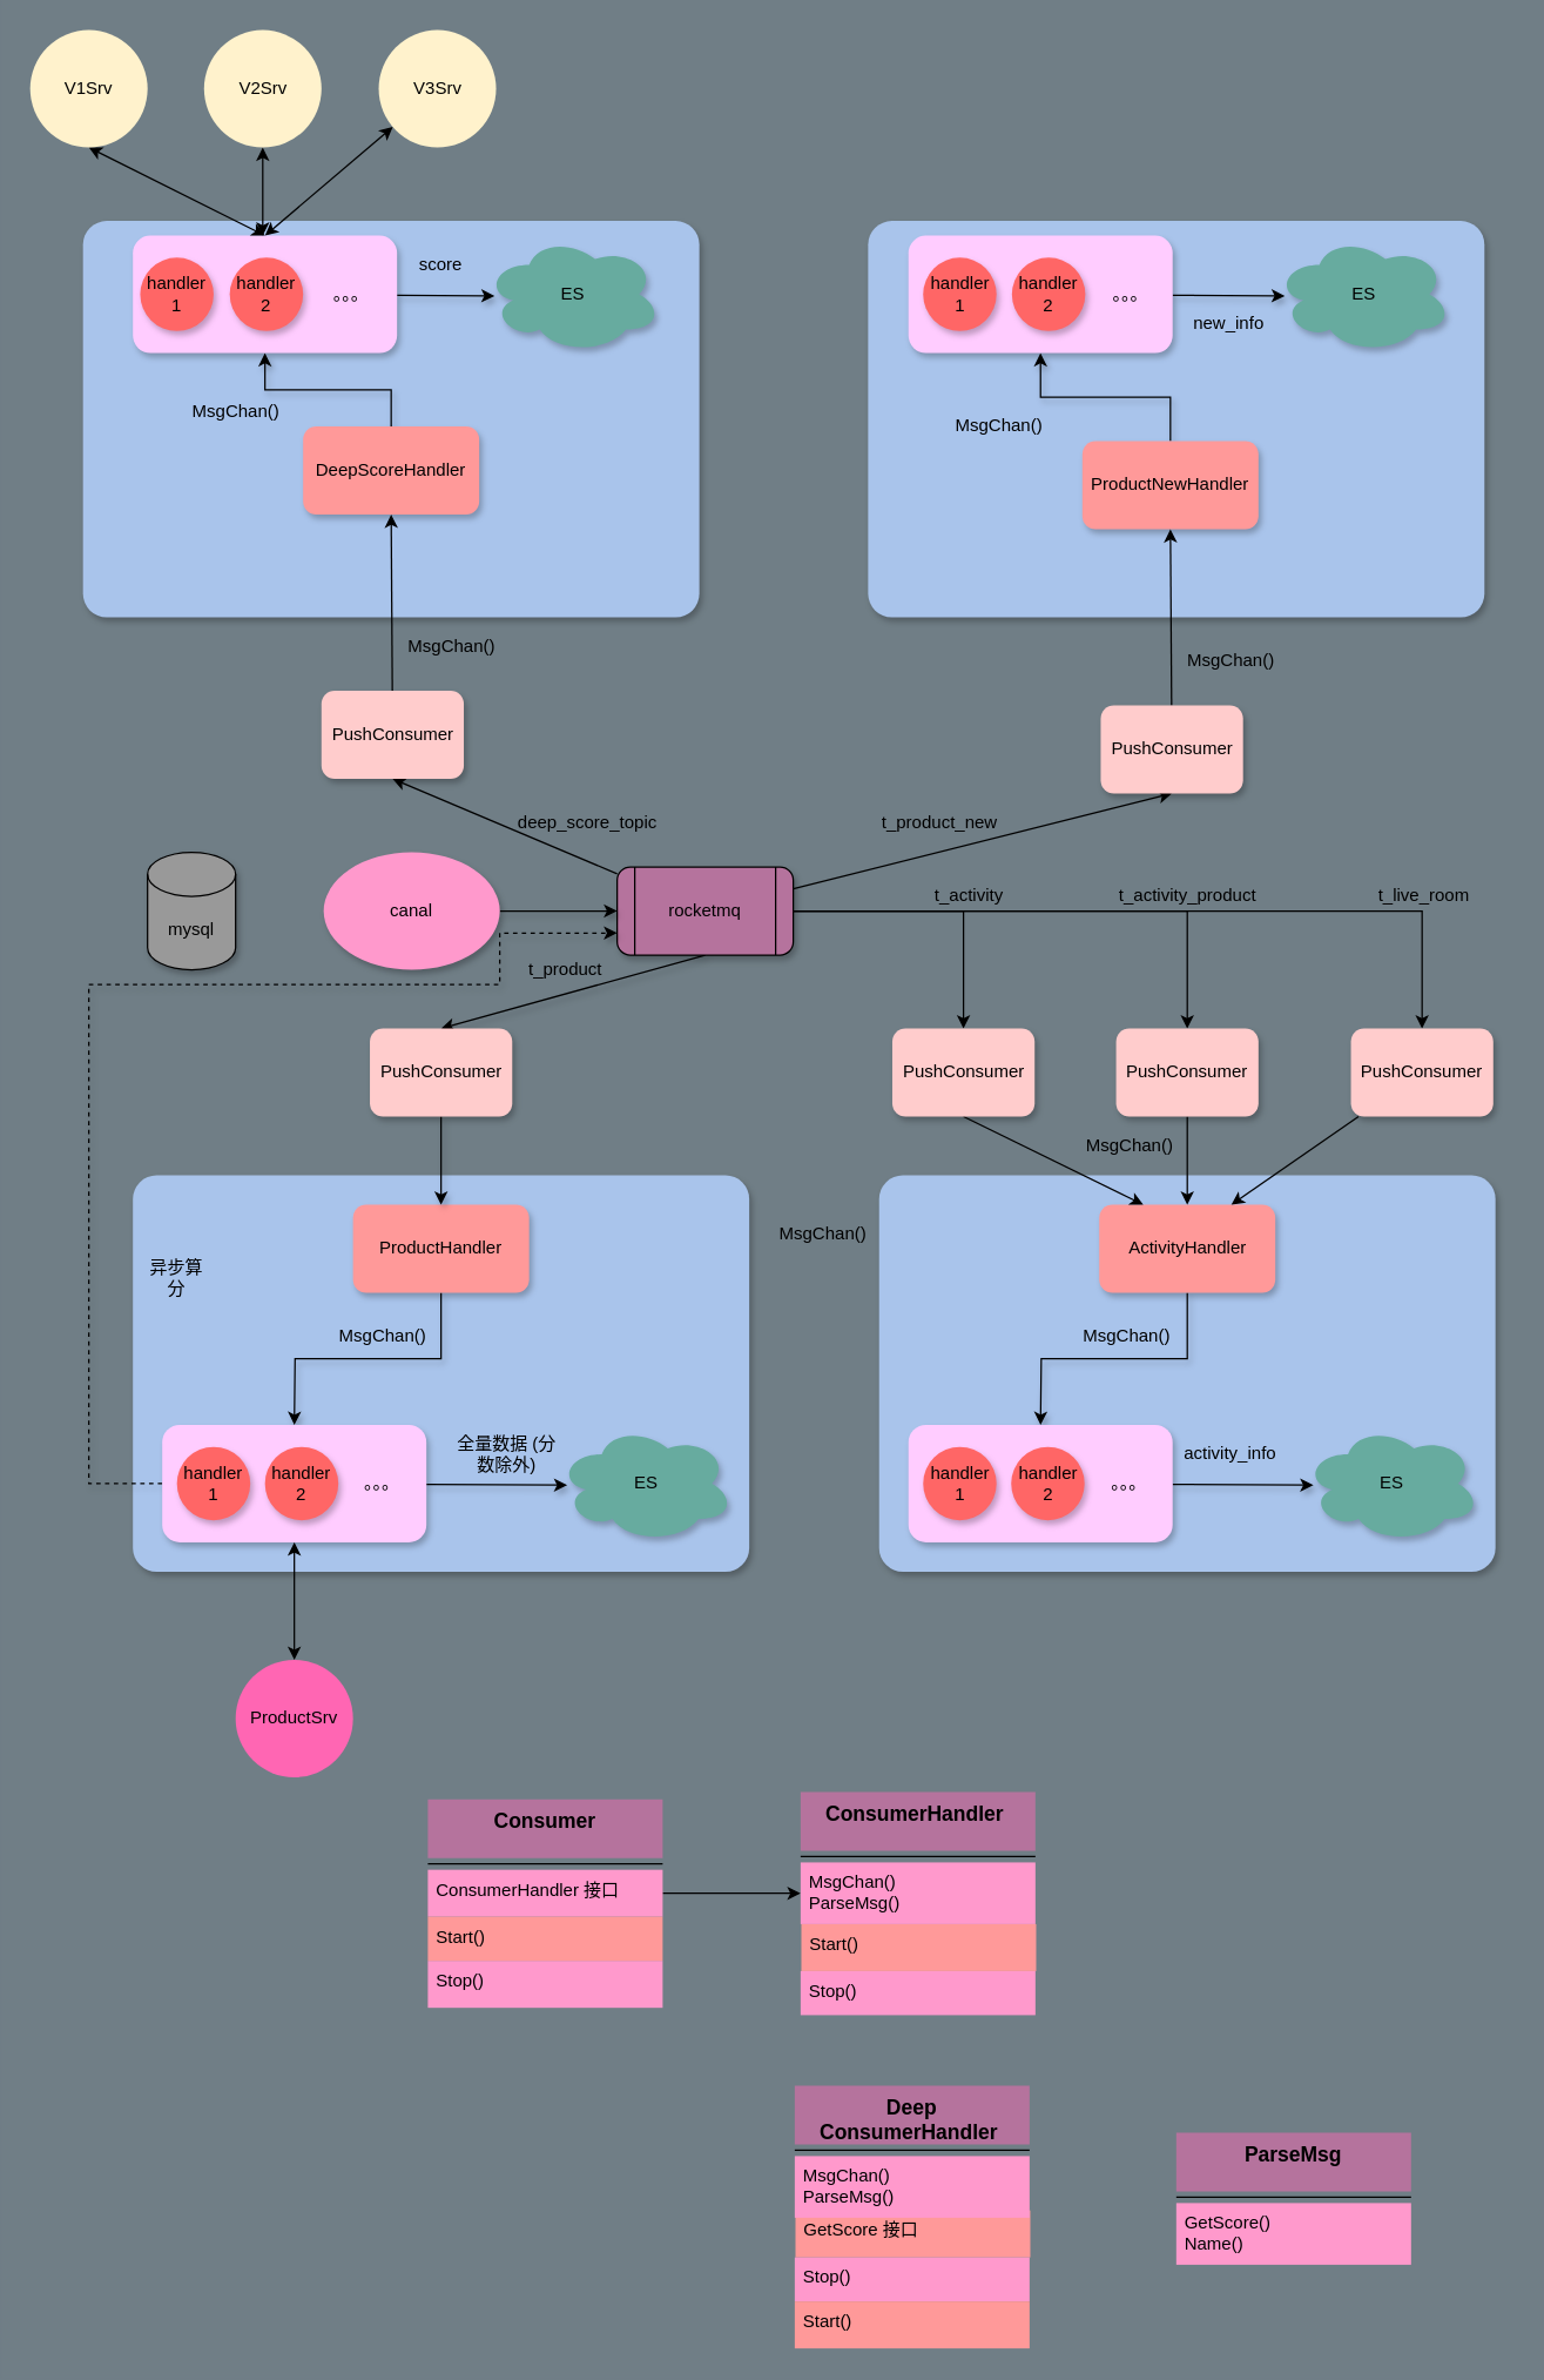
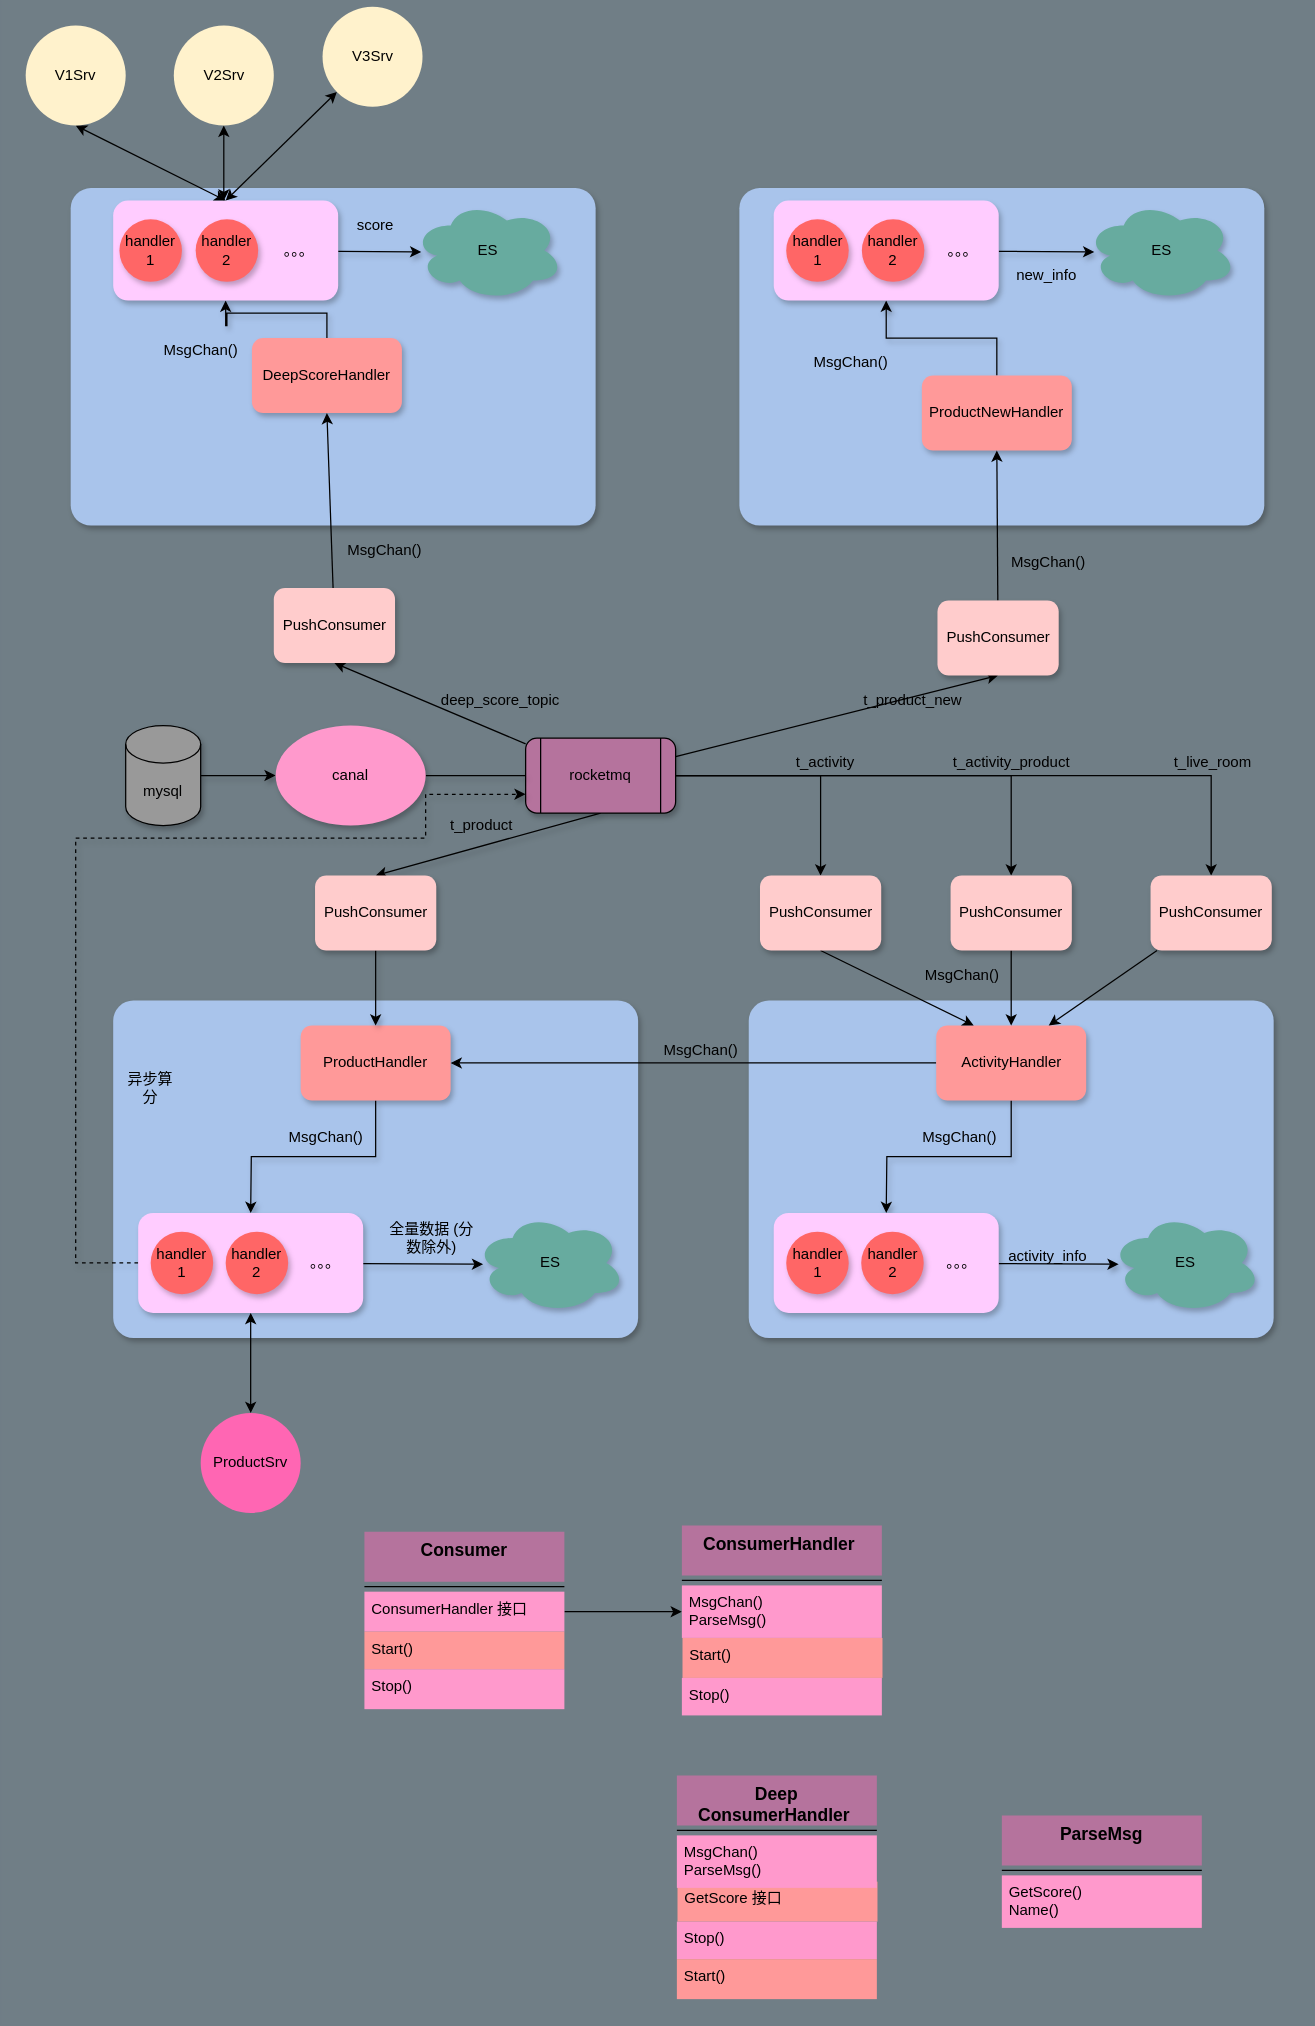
- <mxCell id="109" value="V3Srv" style="ellipse;whiteSpace=wrap;html=1;aspect=fixed;fillColor=#fff2cc;strokeColor=none;" parent="1" vertex="1"><mxGeometry x="257.5" y="20" width="80" height="80" as="geometry" /></mxCell>
+ <mxCell id="109" value="V3Srv" style="ellipse;whiteSpace=wrap;html=1;aspect=fixed;fillColor=#fff2cc;strokeColor=none;" parent="1" vertex="1"><mxGeometry x="257.5" y="5" width="80" height="80" as="geometry" /></mxCell>
- <mxCell id="70" value="DeepScoreHandler" style="rounded=1;whiteSpace=wrap;html=1;strokeColor=none;fillColor=#FF9999;shadow=1;" parent="1" vertex="1"><mxGeometry x="206" y="290" width="120" height="60" as="geometry" /></mxCell>
+ <mxCell id="70" value="DeepScoreHandler" style="rounded=1;whiteSpace=wrap;html=1;strokeColor=none;fillColor=#FF9999;shadow=1;" parent="1" vertex="1"><mxGeometry x="201" y="270" width="120" height="60" as="geometry" /></mxCell>
- <mxCell id="67" value="t_product_new" style="text;html=1;strokeColor=none;fillColor=none;align=center;verticalAlign=middle;whiteSpace=wrap;rounded=0;shadow=1;" parent="1" vertex="1"><mxGeometry x="580" y="550" width="120" height="20" as="geometry" /></mxCell>
+ <mxCell id="67" value="t_product_new" style="text;html=1;strokeColor=none;fillColor=none;align=center;verticalAlign=middle;whiteSpace=wrap;rounded=0;shadow=1;" parent="1" vertex="1"><mxGeometry x="670" y="550" width="120" height="20" as="geometry" /></mxCell>
+ <mxCell id="4" style="edgeStyle=orthogonalEdgeStyle;rounded=0;orthogonalLoop=1;jettySize=auto;html=1;entryX=0;entryY=0.5;entryDx=0;entryDy=0;shadow=1;" parent="1" source="5" target="14" edge="1"><mxGeometry relative="1" as="geometry" /></mxCell>
- <mxCell id="13" style="edgeStyle=orthogonalEdgeStyle;rounded=0;orthogonalLoop=1;jettySize=auto;html=1;entryX=0;entryY=0.5;entryDx=0;entryDy=0;shadow=1;" parent="1" source="14" target="12" edge="1"><mxGeometry relative="1" as="geometry" /></mxCell>
+ <mxCell id="13" style="edgeStyle=orthogonalEdgeStyle;rounded=0;orthogonalLoop=1;jettySize=auto;html=1;entryX=0;entryY=0.5;entryDx=0;entryDy=0;shadow=1;endArrow=none;" parent="1" source="14" target="12" edge="1"><mxGeometry relative="1" as="geometry" /></mxCell>
+ <mxCell id="29" style="edgeStyle=none;rounded=0;orthogonalLoop=1;jettySize=auto;html=1;" parent="1" source="30" target="17" edge="1"><mxGeometry relative="1" as="geometry" /></mxCell>
- <mxCell id="90" value="activity_info" style="text;html=1;strokeColor=none;fillColor=none;align=center;verticalAlign=middle;whiteSpace=wrap;rounded=0;" parent="1" vertex="1"><mxGeometry x="818" y="980" width="40" height="20" as="geometry" /></mxCell>
+ <mxCell id="90" value="activity_info" style="text;html=1;strokeColor=none;fillColor=none;align=center;verticalAlign=middle;whiteSpace=wrap;rounded=0;" parent="1" vertex="1"><mxGeometry x="818" y="995" width="40" height="20" as="geometry" /></mxCell>
